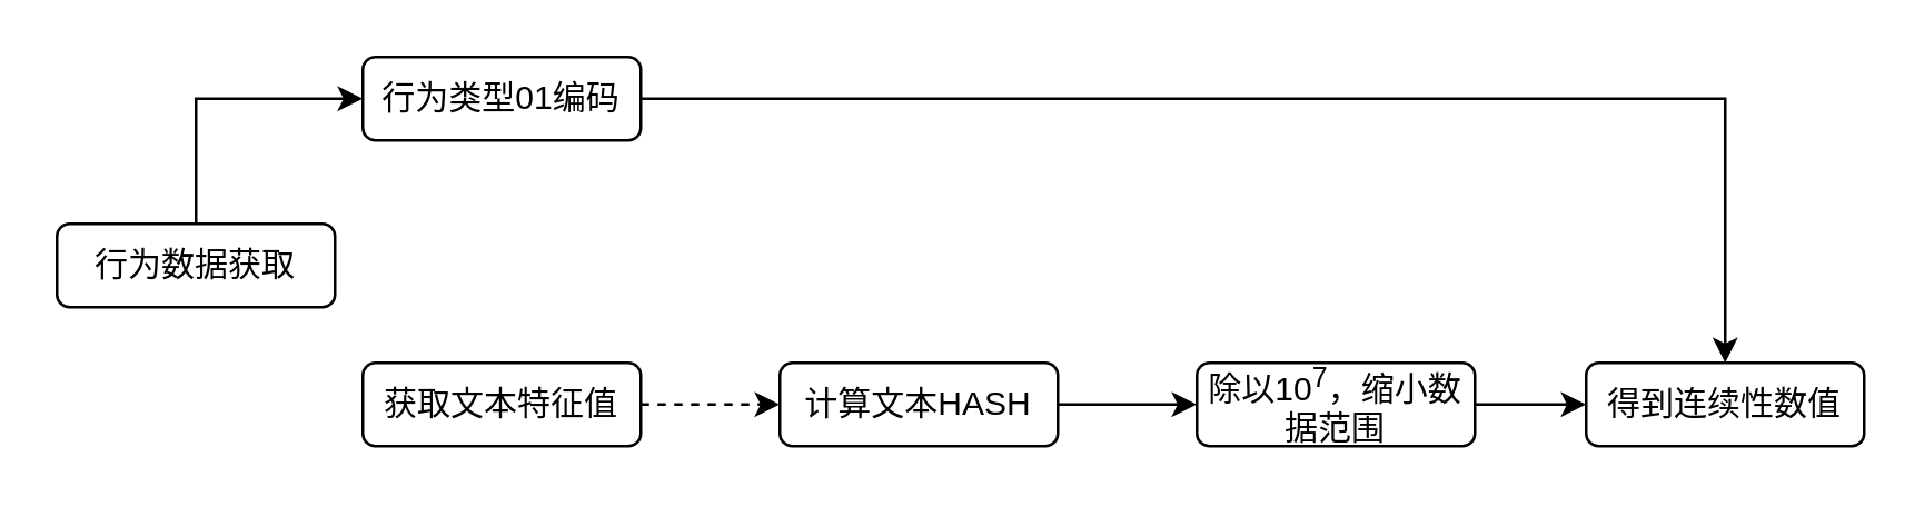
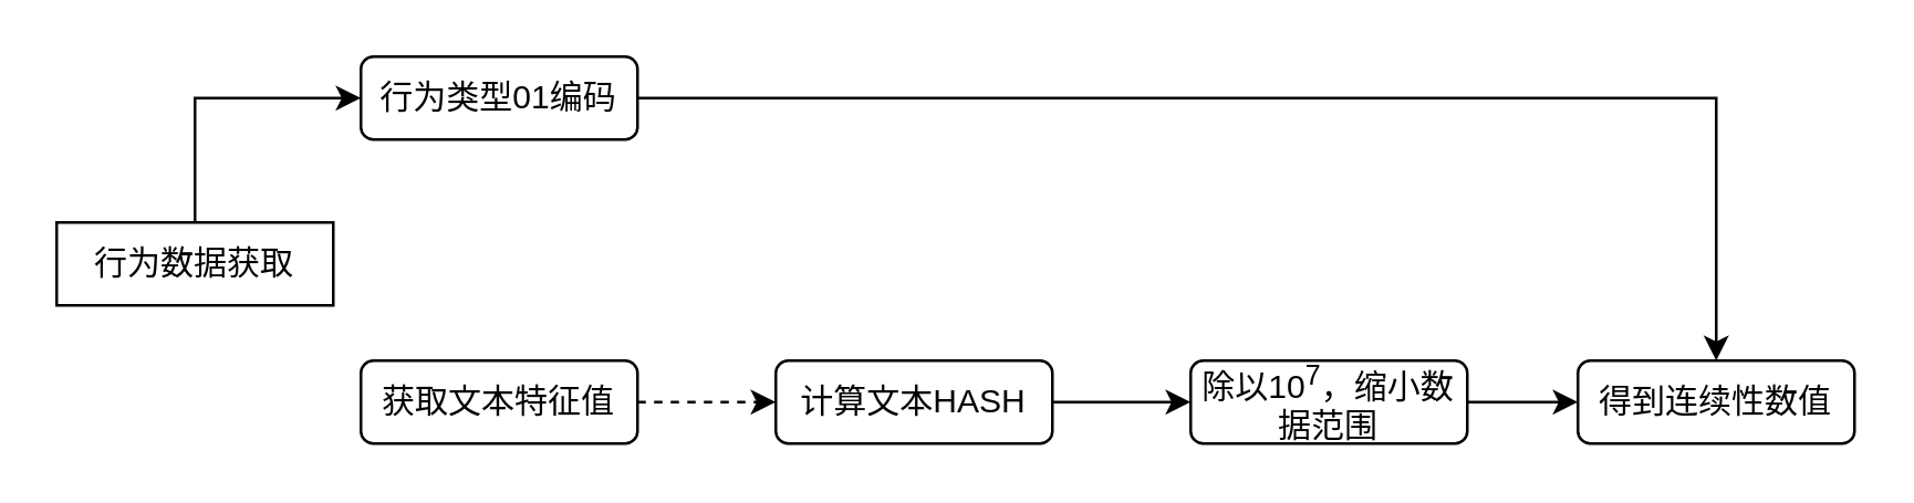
- <mxCell id="3" value="行为数据获取" style="rounded=1;whiteSpace=wrap;html=1;" vertex="1" parent="1"><mxGeometry x="20" y="80" width="100" height="30" as="geometry" /></mxCell>
+ <mxCell id="3" value="行为数据获取" style="whiteSpace=wrap;html=1;rounded=0;" vertex="1" parent="1"><mxGeometry x="20" y="80" width="100" height="30" as="geometry" /></mxCell>
